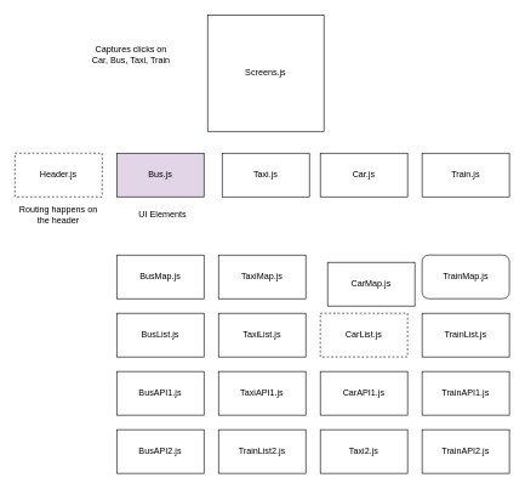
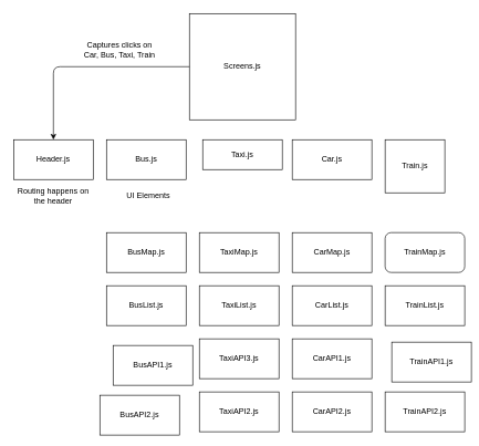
+ <mxCell id="20" value="" style="endArrow=classic;html=1;entryX=0.5;entryY=0;entryDx=0;entryDy=0;exitX=0;exitY=0.5;exitDx=0;exitDy=0;" edge="1" parent="1" source="2" target="3"><mxGeometry width="50" height="50" relative="1" as="geometry"><mxPoint x="340" y="380" as="sourcePoint" /><mxPoint x="390" y="330" as="targetPoint" /><Array as="points"><mxPoint x="80" y="100" /></Array></mxGeometry></mxCell>
- <mxCell id="3" value="Header.js" style="rounded=0;whiteSpace=wrap;html=1;dashed=1;" vertex="1" parent="1"><mxGeometry x="20" y="210" width="120" height="60" as="geometry" /></mxCell>
+ <mxCell id="3" value="Header.js" style="rounded=0;whiteSpace=wrap;html=1;" vertex="1" parent="1"><mxGeometry x="20" y="210" width="120" height="60" as="geometry" /></mxCell>
- <mxCell id="22" value="Bus.js" style="rounded=0;whiteSpace=wrap;html=1;fillColor=#e1d5e7;" vertex="1" parent="1"><mxGeometry x="160" y="210" width="120" height="60" as="geometry" /></mxCell>
+ <mxCell id="22" value="Bus.js" style="rounded=0;whiteSpace=wrap;html=1;" vertex="1" parent="1"><mxGeometry x="160" y="210" width="120" height="60" as="geometry" /></mxCell>
- <mxCell id="23" value="Taxi.js" style="rounded=0;whiteSpace=wrap;html=1;" vertex="1" parent="1"><mxGeometry x="305" y="210" width="120" height="60" as="geometry" /></mxCell>
+ <mxCell id="23" value="Taxi.js" style="rounded=0;whiteSpace=wrap;html=1;" vertex="1" parent="1"><mxGeometry x="305" y="210" width="120" height="45" as="geometry" /></mxCell>
- <mxCell id="25" value="Train.js" style="rounded=0;whiteSpace=wrap;html=1;" vertex="1" parent="1"><mxGeometry x="580" y="210" width="120" height="60" as="geometry" /></mxCell>
+ <mxCell id="25" value="Train.js" style="rounded=0;whiteSpace=wrap;html=1;" vertex="1" parent="1"><mxGeometry x="580" y="210" width="90" height="80" as="geometry" /></mxCell>
- <mxCell id="6" value="CarMap.js" style="rounded=0;whiteSpace=wrap;html=1;" vertex="1" parent="1"><mxGeometry x="450" y="360" width="120" height="60" as="geometry" /></mxCell>
+ <mxCell id="6" value="CarMap.js" style="rounded=0;whiteSpace=wrap;html=1;" vertex="1" parent="1"><mxGeometry x="440" y="350" width="120" height="60" as="geometry" /></mxCell>
- <mxCell id="10" value="CarList.js" style="rounded=0;whiteSpace=wrap;html=1;dashed=1;" vertex="1" parent="1"><mxGeometry x="440" y="430" width="120" height="60" as="geometry" /></mxCell>
+ <mxCell id="10" value="CarList.js" style="rounded=0;whiteSpace=wrap;html=1;" vertex="1" parent="1"><mxGeometry x="440" y="430" width="120" height="60" as="geometry" /></mxCell>
- <mxCell id="12" value="BusAPI1.js" style="rounded=0;whiteSpace=wrap;html=1;" vertex="1" parent="1"><mxGeometry x="160" y="510" width="120" height="60" as="geometry" /></mxCell>
+ <mxCell id="12" value="BusAPI1.js" style="rounded=0;whiteSpace=wrap;html=1;" vertex="1" parent="1"><mxGeometry x="170" y="520" width="120" height="60" as="geometry" /></mxCell>
- <mxCell id="13" value="TaxiAPI1.js" style="rounded=0;whiteSpace=wrap;html=1;" vertex="1" parent="1"><mxGeometry x="300" y="510" width="120" height="60" as="geometry" /></mxCell>
+ <mxCell id="13" value="TaxiAPI3.js" style="rounded=0;whiteSpace=wrap;html=1;" vertex="1" parent="1"><mxGeometry x="300" y="510" width="120" height="60" as="geometry" /></mxCell>
- <mxCell id="15" value="TrainAPI1.js" style="rounded=0;whiteSpace=wrap;html=1;" vertex="1" parent="1"><mxGeometry x="580" y="510" width="120" height="60" as="geometry" /></mxCell>
+ <mxCell id="15" value="TrainAPI1.js" style="rounded=0;whiteSpace=wrap;html=1;" vertex="1" parent="1"><mxGeometry x="590" y="515" width="120" height="60" as="geometry" /></mxCell>
- <mxCell id="16" value="BusAPI2.js" style="rounded=0;whiteSpace=wrap;html=1;" vertex="1" parent="1"><mxGeometry x="160" y="590" width="120" height="60" as="geometry" /></mxCell>
+ <mxCell id="16" value="BusAPI2.js" style="rounded=0;whiteSpace=wrap;html=1;" vertex="1" parent="1"><mxGeometry x="150" y="595" width="120" height="60" as="geometry" /></mxCell>
- <mxCell id="17" value="TrainList2.js" style="rounded=0;whiteSpace=wrap;html=1;" vertex="1" parent="1"><mxGeometry x="300" y="590" width="120" height="60" as="geometry" /></mxCell>
+ <mxCell id="17" value="TaxiAPI2.js" style="rounded=0;whiteSpace=wrap;html=1;" vertex="1" parent="1"><mxGeometry x="300" y="590" width="120" height="60" as="geometry" /></mxCell>
- <mxCell id="18" value="Taxi2.js" style="rounded=0;whiteSpace=wrap;html=1;" vertex="1" parent="1"><mxGeometry x="440" y="590" width="120" height="60" as="geometry" /></mxCell>
+ <mxCell id="18" value="CarAPI2.js" style="rounded=0;whiteSpace=wrap;html=1;" vertex="1" parent="1"><mxGeometry x="440" y="590" width="120" height="60" as="geometry" /></mxCell>
